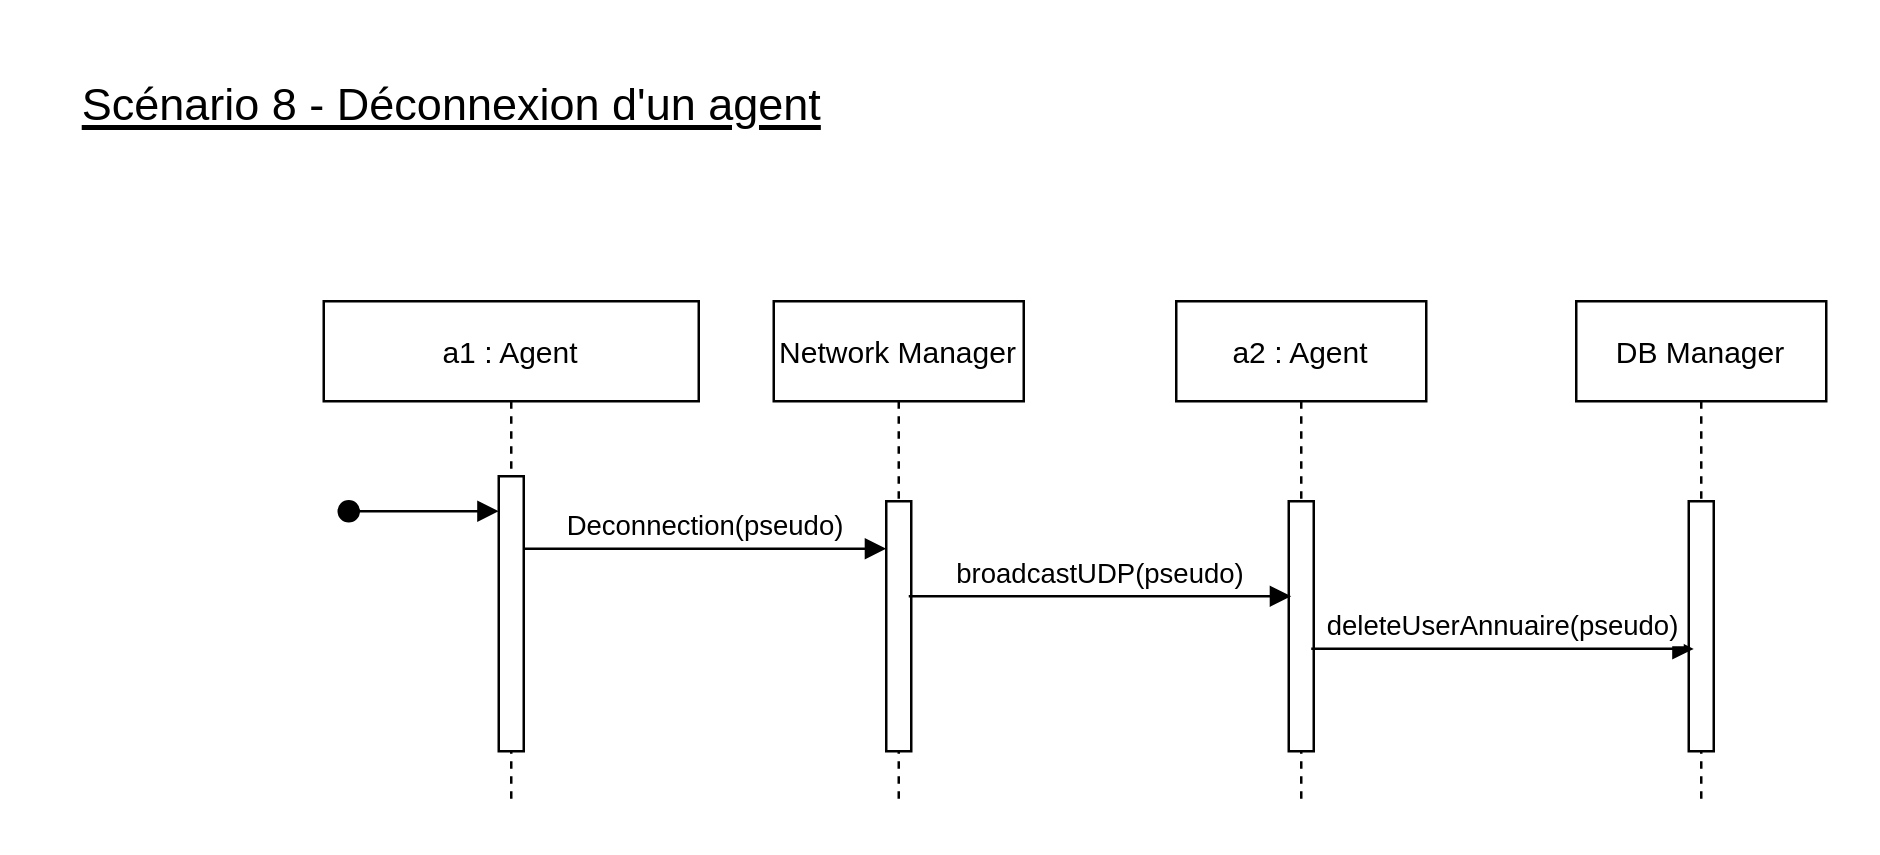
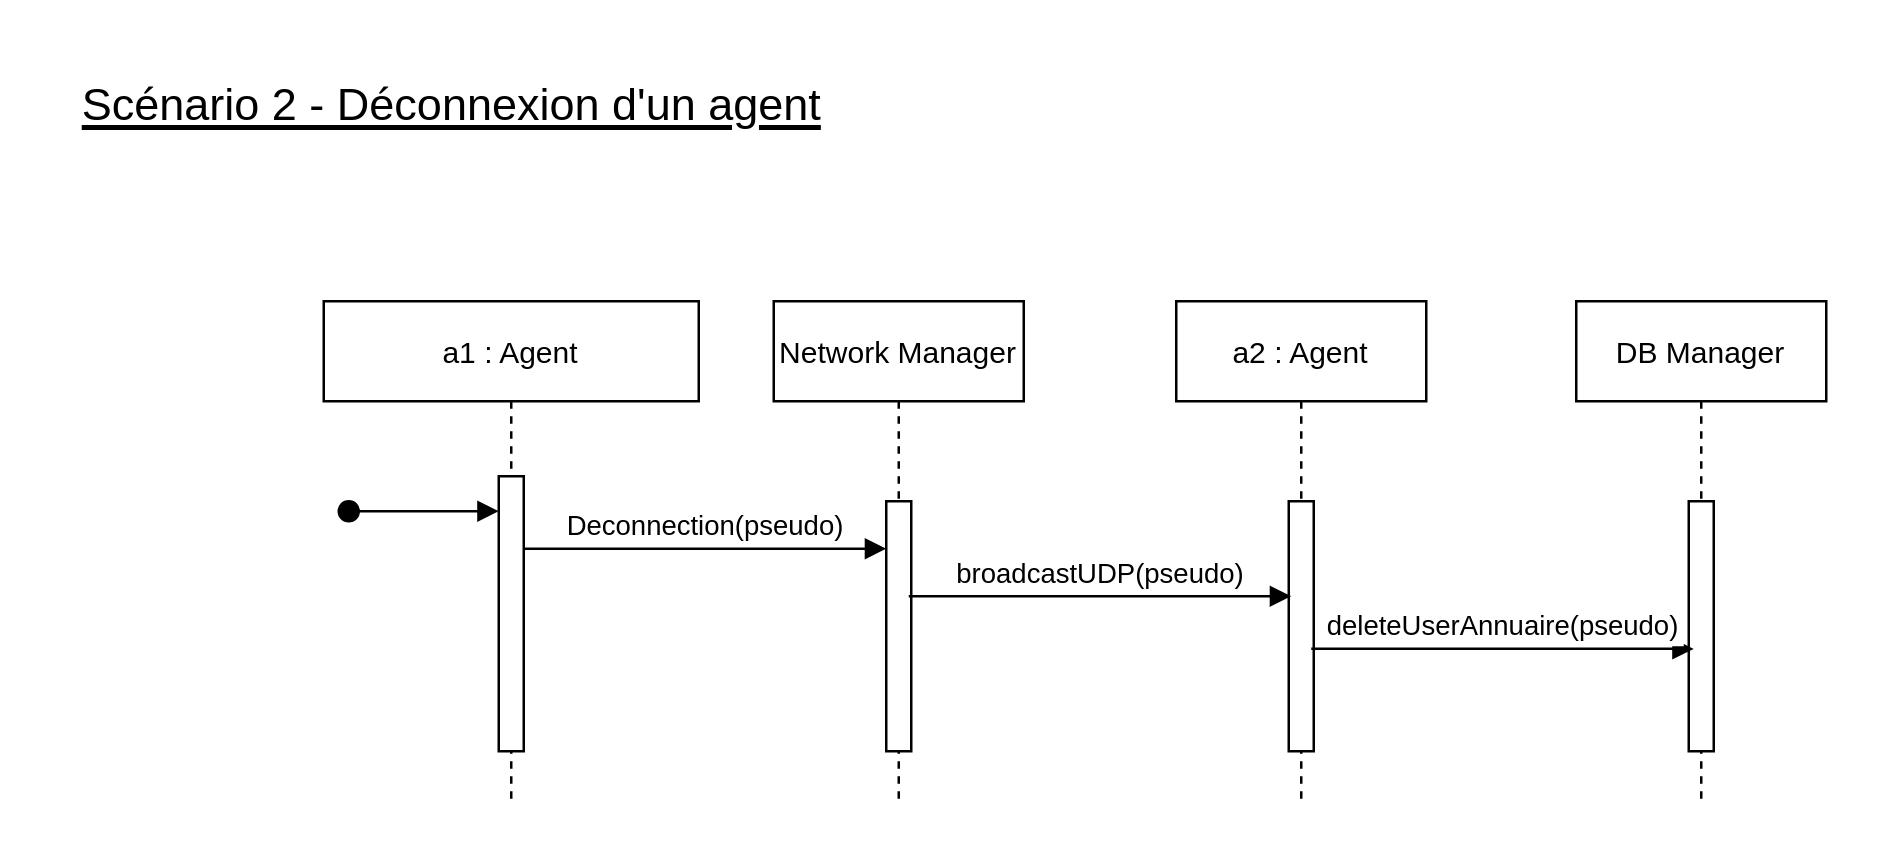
- <mxCell id="2" value="&lt;u&gt;&lt;font style=&quot;font-size: 18px;&quot;&gt;Scénario 8 - Déconnexion d'un agent&lt;br&gt;&lt;/font&gt;&lt;/u&gt;" style="text;html=1;align=center;verticalAlign=middle;resizable=0;points=[];autosize=1;strokeColor=none;fillColor=none;fontSize=21;" vertex="1" parent="1"><mxGeometry x="20" y="20" width="320" height="40" as="geometry" /></mxCell>
+ <mxCell id="2" value="&lt;u&gt;&lt;font style=&quot;font-size: 18px;&quot;&gt;Scénario 2 - Déconnexion d'un agent&lt;br&gt;&lt;/font&gt;&lt;/u&gt;" style="text;html=1;align=center;verticalAlign=middle;resizable=0;points=[];autosize=1;strokeColor=none;fillColor=none;fontSize=21;" vertex="1" parent="1"><mxGeometry x="20" y="20" width="320" height="40" as="geometry" /></mxCell>
